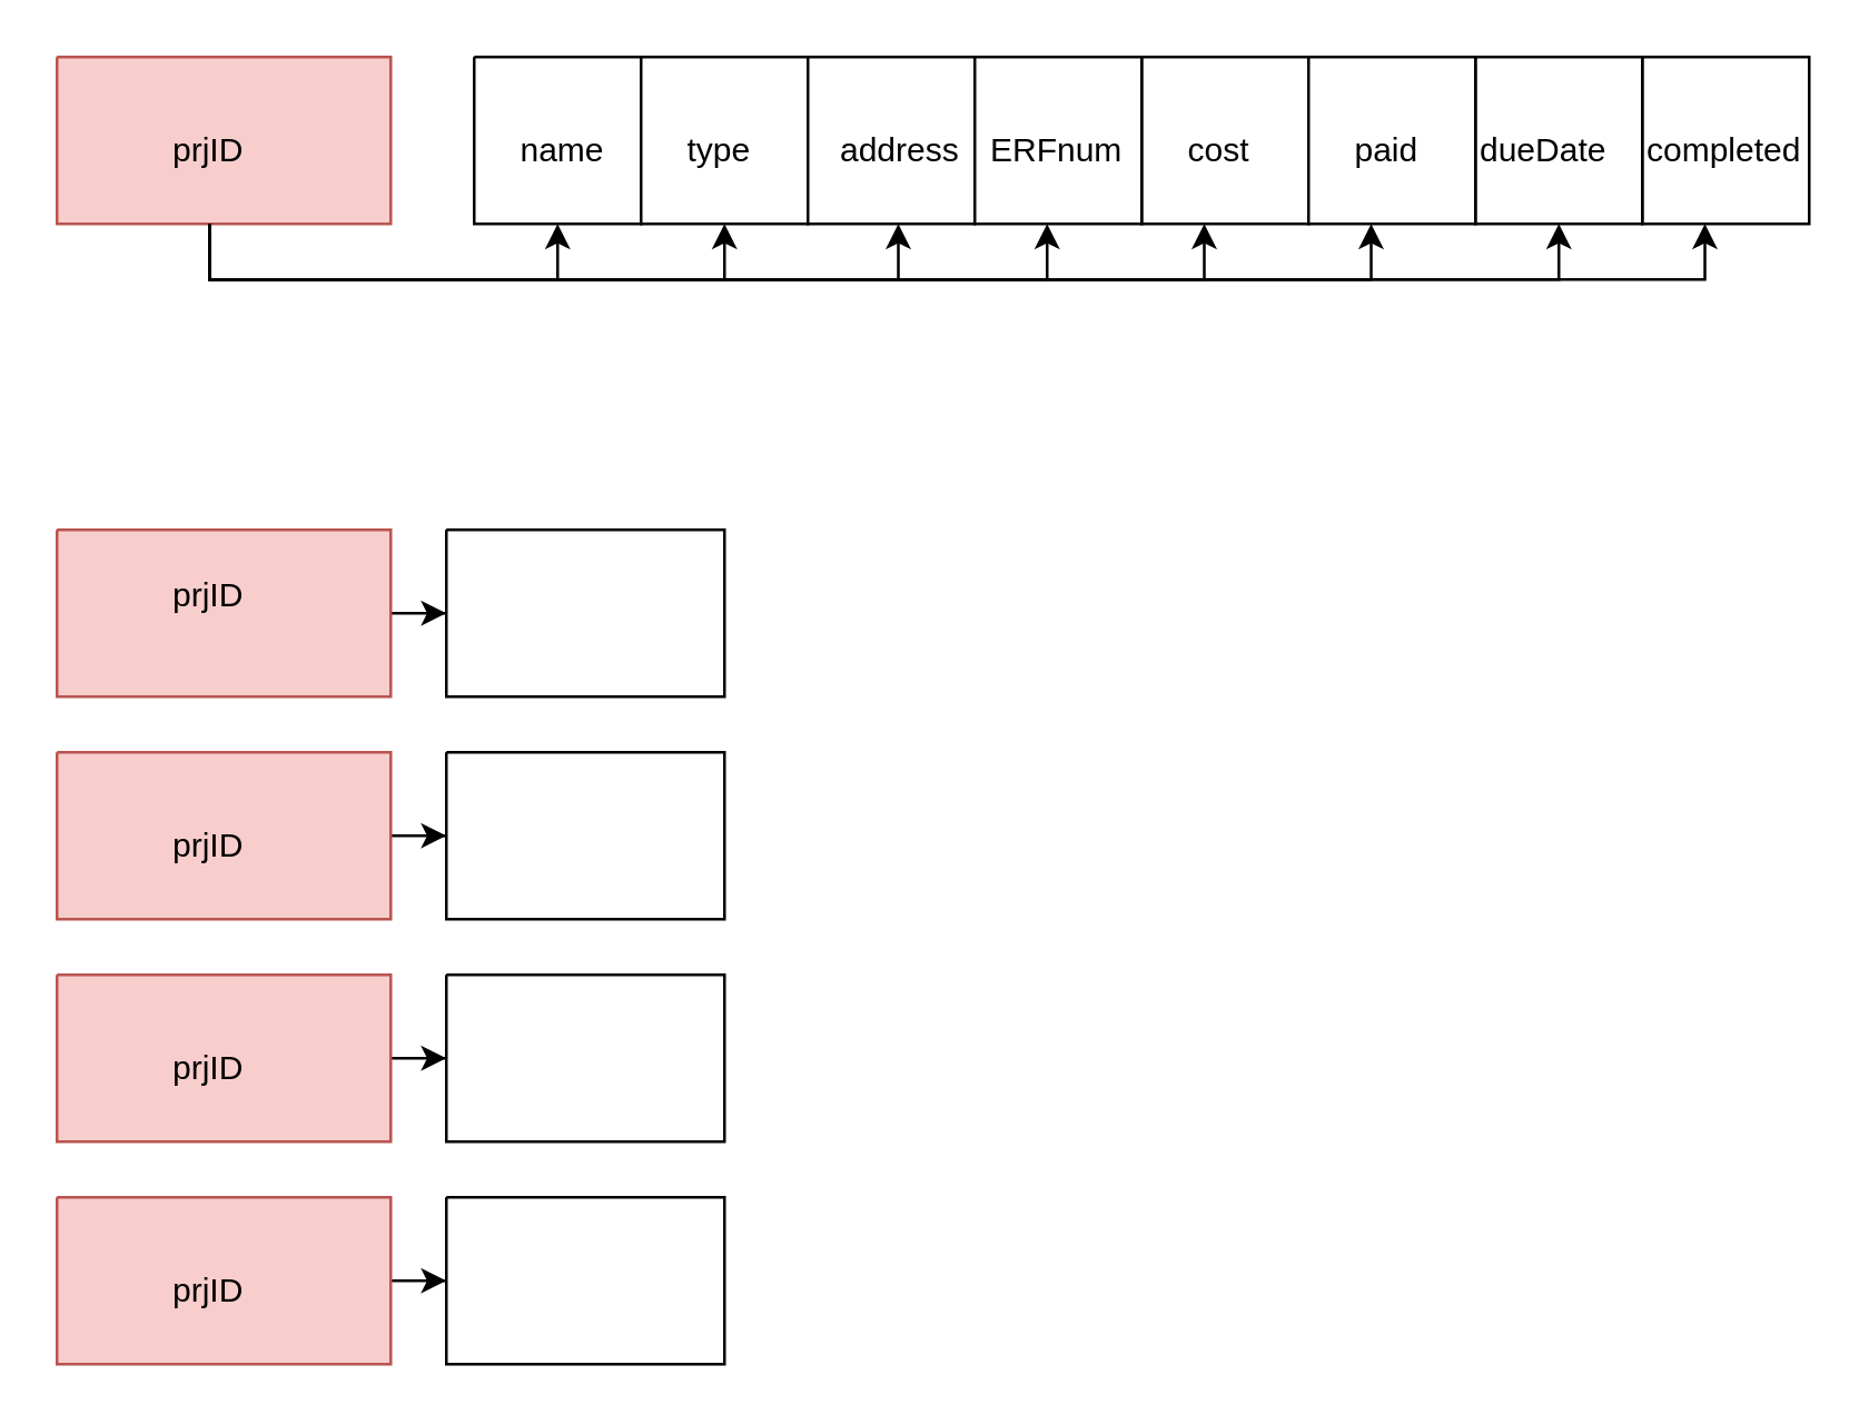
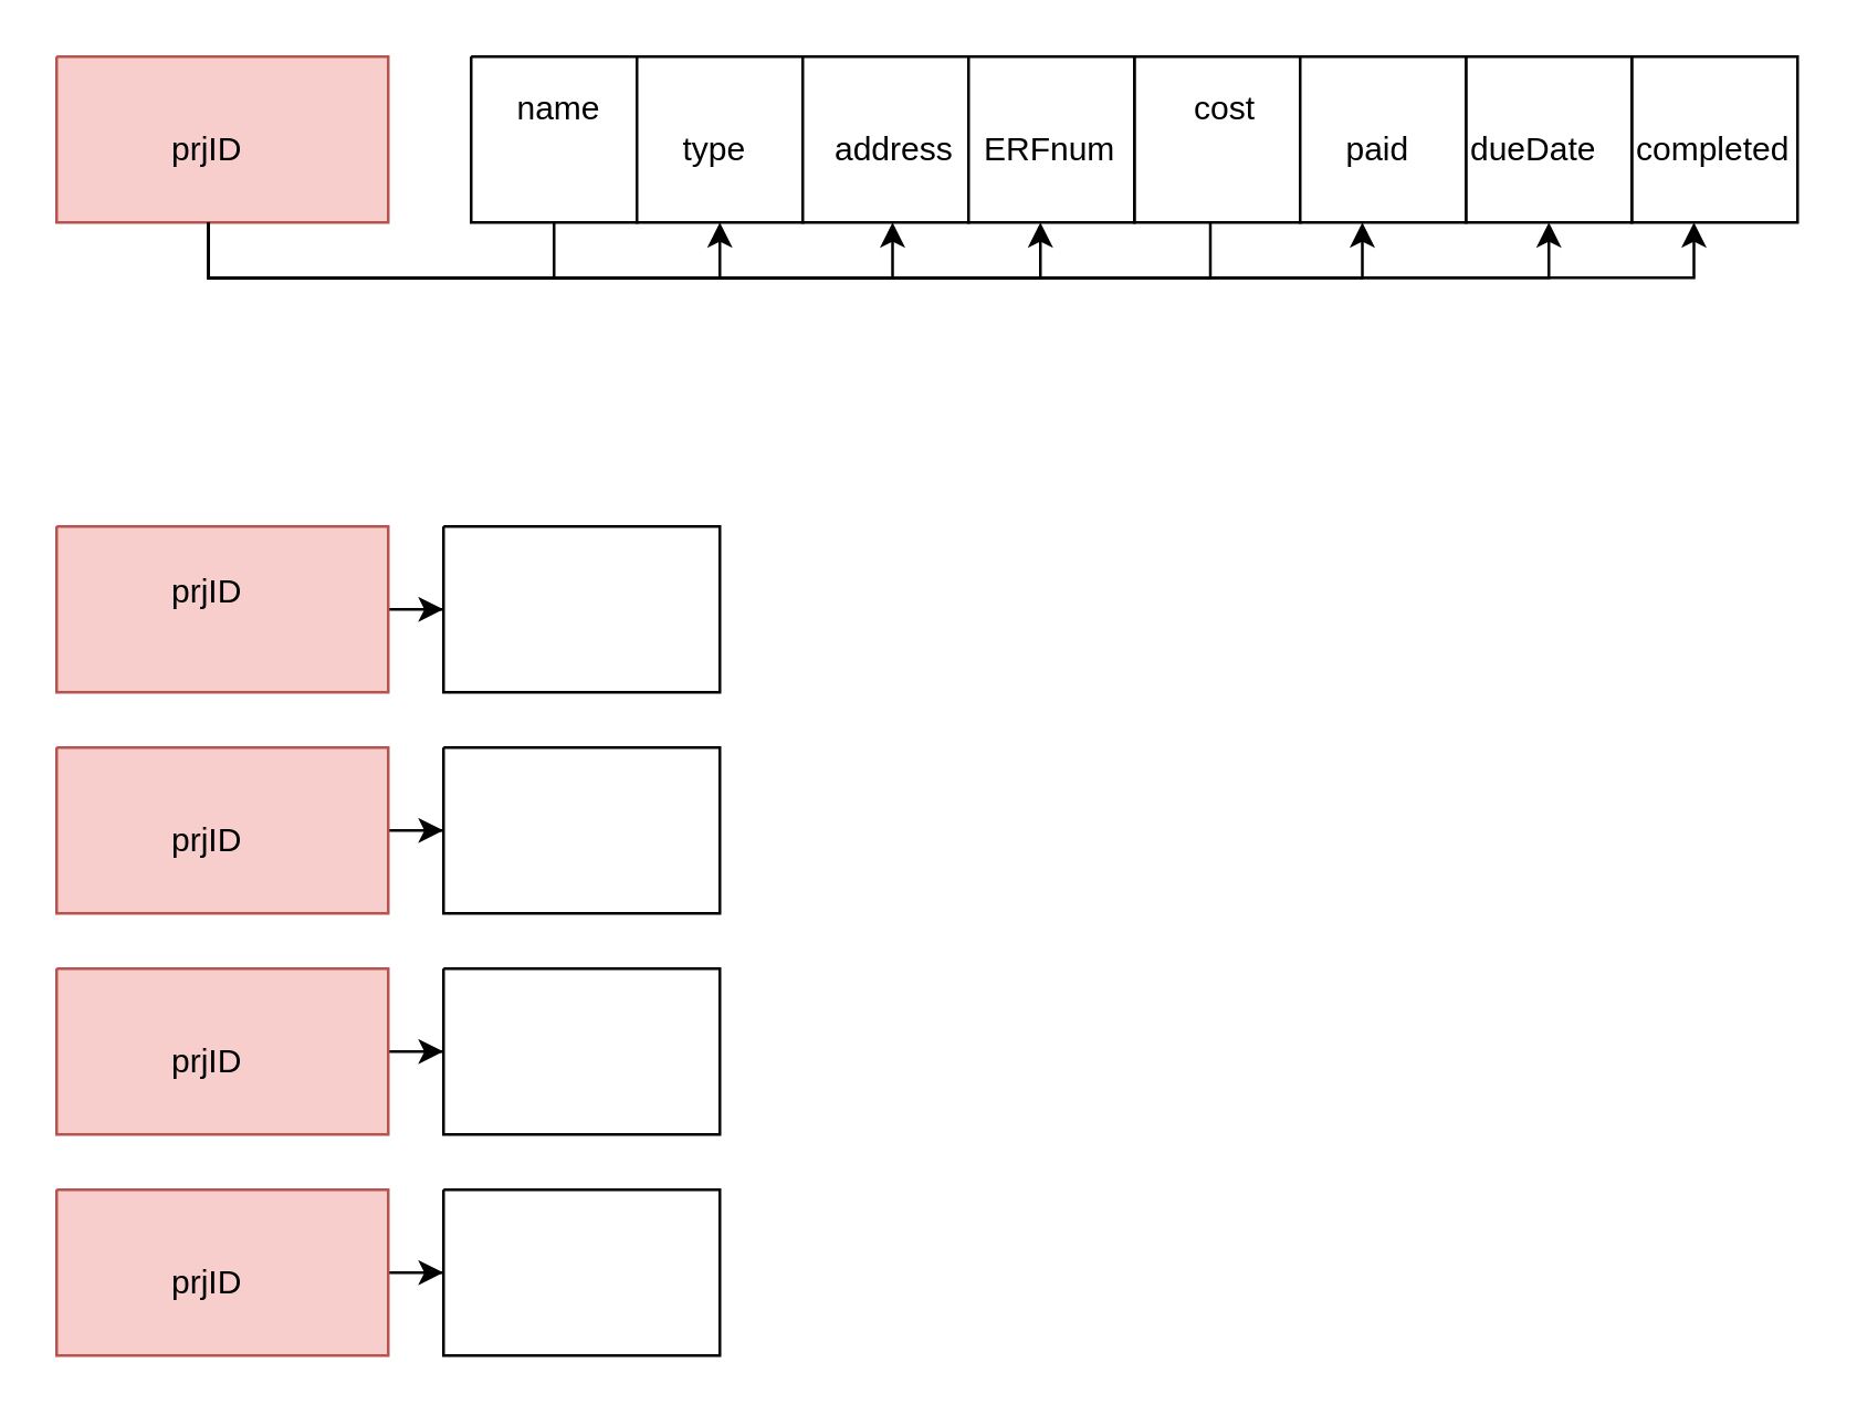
- <mxCell id="20" value="name" style="text;whiteSpace=wrap;html=1;" vertex="1" parent="1"><mxGeometry x="185" y="40" width="30" height="40" as="geometry" /></mxCell>
+ <mxCell id="20" value="name" style="text;whiteSpace=wrap;html=1;" vertex="1" parent="1"><mxGeometry x="185" y="25" width="30" height="40" as="geometry" /></mxCell>
- <mxCell id="24" value="cost" style="text;whiteSpace=wrap;html=1;" vertex="1" parent="1"><mxGeometry x="425" y="40" width="30" height="40" as="geometry" /></mxCell>
+ <mxCell id="24" value="cost" style="text;whiteSpace=wrap;html=1;" vertex="1" parent="1"><mxGeometry x="430" y="25" width="30" height="40" as="geometry" /></mxCell>
